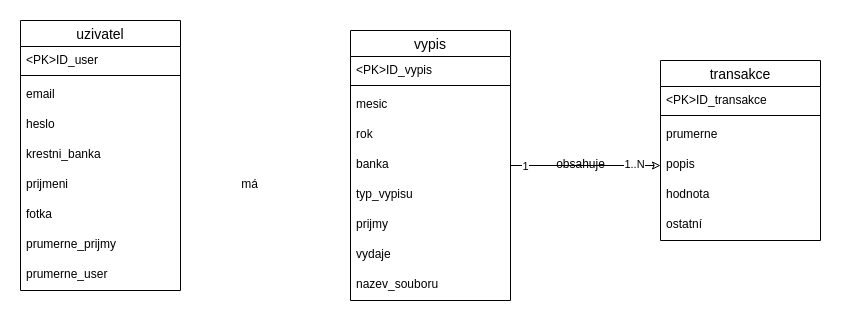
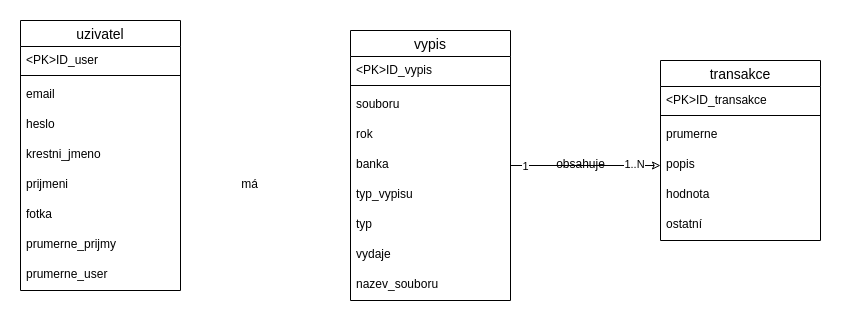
- <mxCell id="15" value="mesic" style="text;strokeColor=none;fillColor=none;spacingLeft=4;spacingRight=4;overflow=hidden;rotatable=0;points=[[0,0.5],[1,0.5]];portConstraint=eastwest;fontSize=12;" parent="12" vertex="1"><mxGeometry y="60" width="160" height="30" as="geometry" /></mxCell>
+ <mxCell id="15" value="souboru" style="text;strokeColor=none;fillColor=none;spacingLeft=4;spacingRight=4;overflow=hidden;rotatable=0;points=[[0,0.5],[1,0.5]];portConstraint=eastwest;fontSize=12;" parent="12" vertex="1"><mxGeometry y="60" width="160" height="30" as="geometry" /></mxCell>
- <mxCell id="7" value="krestni_banka" style="text;strokeColor=none;fillColor=none;spacingLeft=4;spacingRight=4;overflow=hidden;rotatable=0;points=[[0,0.5],[1,0.5]];portConstraint=eastwest;fontSize=12;" parent="2" vertex="1"><mxGeometry y="120" width="160" height="30" as="geometry" /></mxCell>
+ <mxCell id="7" value="krestni_jmeno" style="text;strokeColor=none;fillColor=none;spacingLeft=4;spacingRight=4;overflow=hidden;rotatable=0;points=[[0,0.5],[1,0.5]];portConstraint=eastwest;fontSize=12;" parent="2" vertex="1"><mxGeometry y="120" width="160" height="30" as="geometry" /></mxCell>
- <mxCell id="19" value="prijmy" style="text;strokeColor=none;fillColor=none;spacingLeft=4;spacingRight=4;overflow=hidden;rotatable=0;points=[[0,0.5],[1,0.5]];portConstraint=eastwest;fontSize=12;" parent="12" vertex="1"><mxGeometry y="180" width="160" height="30" as="geometry" /></mxCell>
+ <mxCell id="19" value="typ" style="text;strokeColor=none;fillColor=none;spacingLeft=4;spacingRight=4;overflow=hidden;rotatable=0;points=[[0,0.5],[1,0.5]];portConstraint=eastwest;fontSize=12;" parent="12" vertex="1"><mxGeometry y="180" width="160" height="30" as="geometry" /></mxCell>
